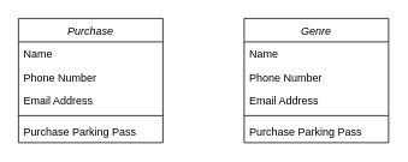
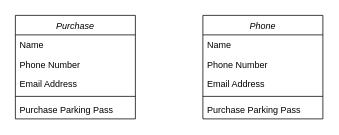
- <mxCell id="8" value="Genre" style="swimlane;fontStyle=2;align=center;verticalAlign=top;childLayout=stackLayout;horizontal=1;startSize=26;horizontalStack=0;resizeParent=1;resizeLast=0;collapsible=1;marginBottom=0;rounded=0;shadow=0;strokeWidth=1;" vertex="1" parent="1"><mxGeometry x="270" y="20" width="160" height="138" as="geometry"><mxRectangle x="230" y="140" width="160" height="26" as="alternateBounds" /></mxGeometry></mxCell>
+ <mxCell id="8" value="Phone" style="swimlane;fontStyle=2;align=center;verticalAlign=top;childLayout=stackLayout;horizontal=1;startSize=26;horizontalStack=0;resizeParent=1;resizeLast=0;collapsible=1;marginBottom=0;rounded=0;shadow=0;strokeWidth=1;" vertex="1" parent="1"><mxGeometry x="270" y="20" width="160" height="138" as="geometry"><mxRectangle x="230" y="140" width="160" height="26" as="alternateBounds" /></mxGeometry></mxCell>
